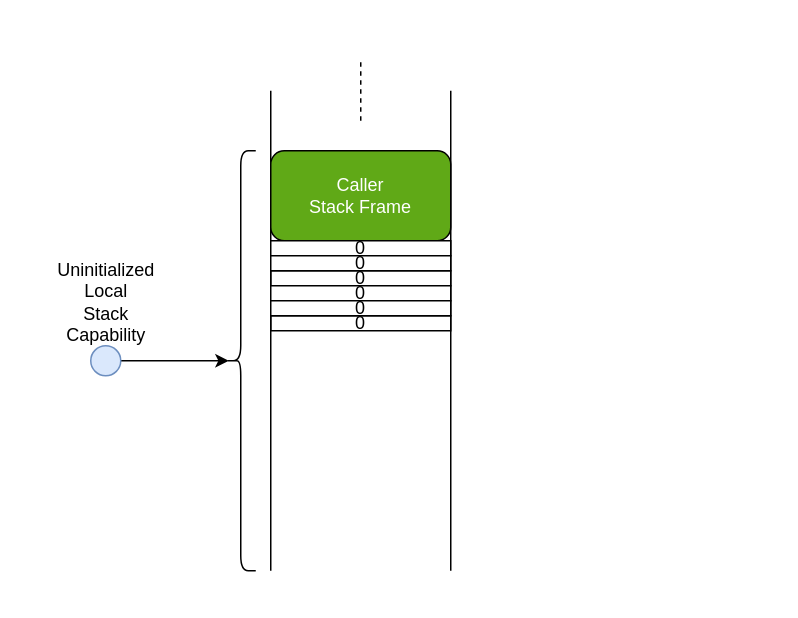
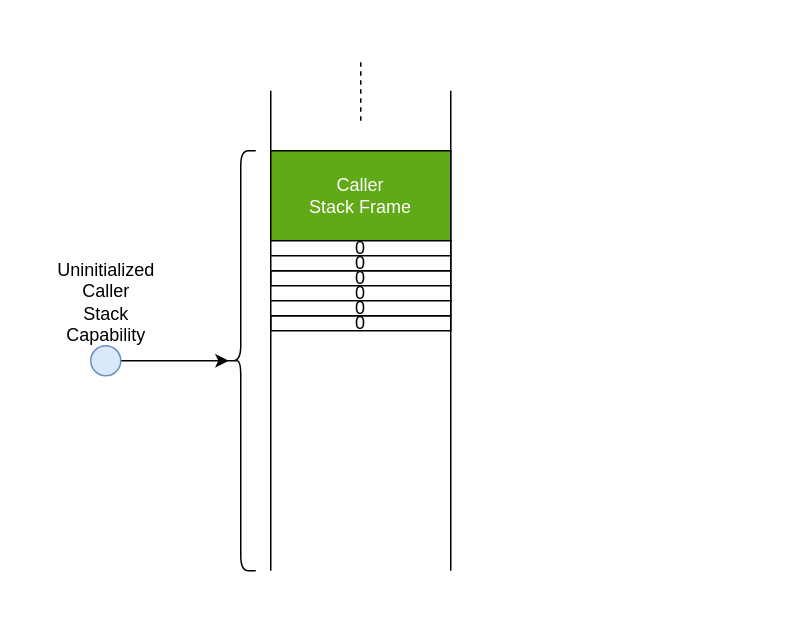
- <mxCell id="7" value="Caller&lt;br&gt;Stack Frame" style="whiteSpace=wrap;html=1;strokeColor=#000000;align=center;fillColor=#60a917;fontColor=#ffffff;rounded=1;" parent="1" vertex="1"><mxGeometry x="180" y="100" width="120" height="60" as="geometry" /></mxCell>
+ <mxCell id="7" value="Caller&lt;br&gt;Stack Frame" style="rounded=0;whiteSpace=wrap;html=1;strokeColor=#000000;align=center;fillColor=#60a917;fontColor=#ffffff;" parent="1" vertex="1"><mxGeometry x="180" y="100" width="120" height="60" as="geometry" /></mxCell>
- <mxCell id="11" value="Uninitialized&lt;br&gt;Local&lt;br&gt;Stack&lt;br&gt;Capability" style="text;html=1;resizable=0;points=[];autosize=1;align=center;verticalAlign=top;spacingTop=-4;" parent="1" vertex="1"><mxGeometry x="30" y="170" width="80" height="60" as="geometry" /></mxCell>
+ <mxCell id="11" value="Uninitialized&lt;br&gt;Caller&lt;br&gt;Stack&lt;br&gt;Capability" style="text;html=1;resizable=0;points=[];autosize=1;align=center;verticalAlign=top;spacingTop=-4;" parent="1" vertex="1"><mxGeometry x="30" y="170" width="80" height="60" as="geometry" /></mxCell>
